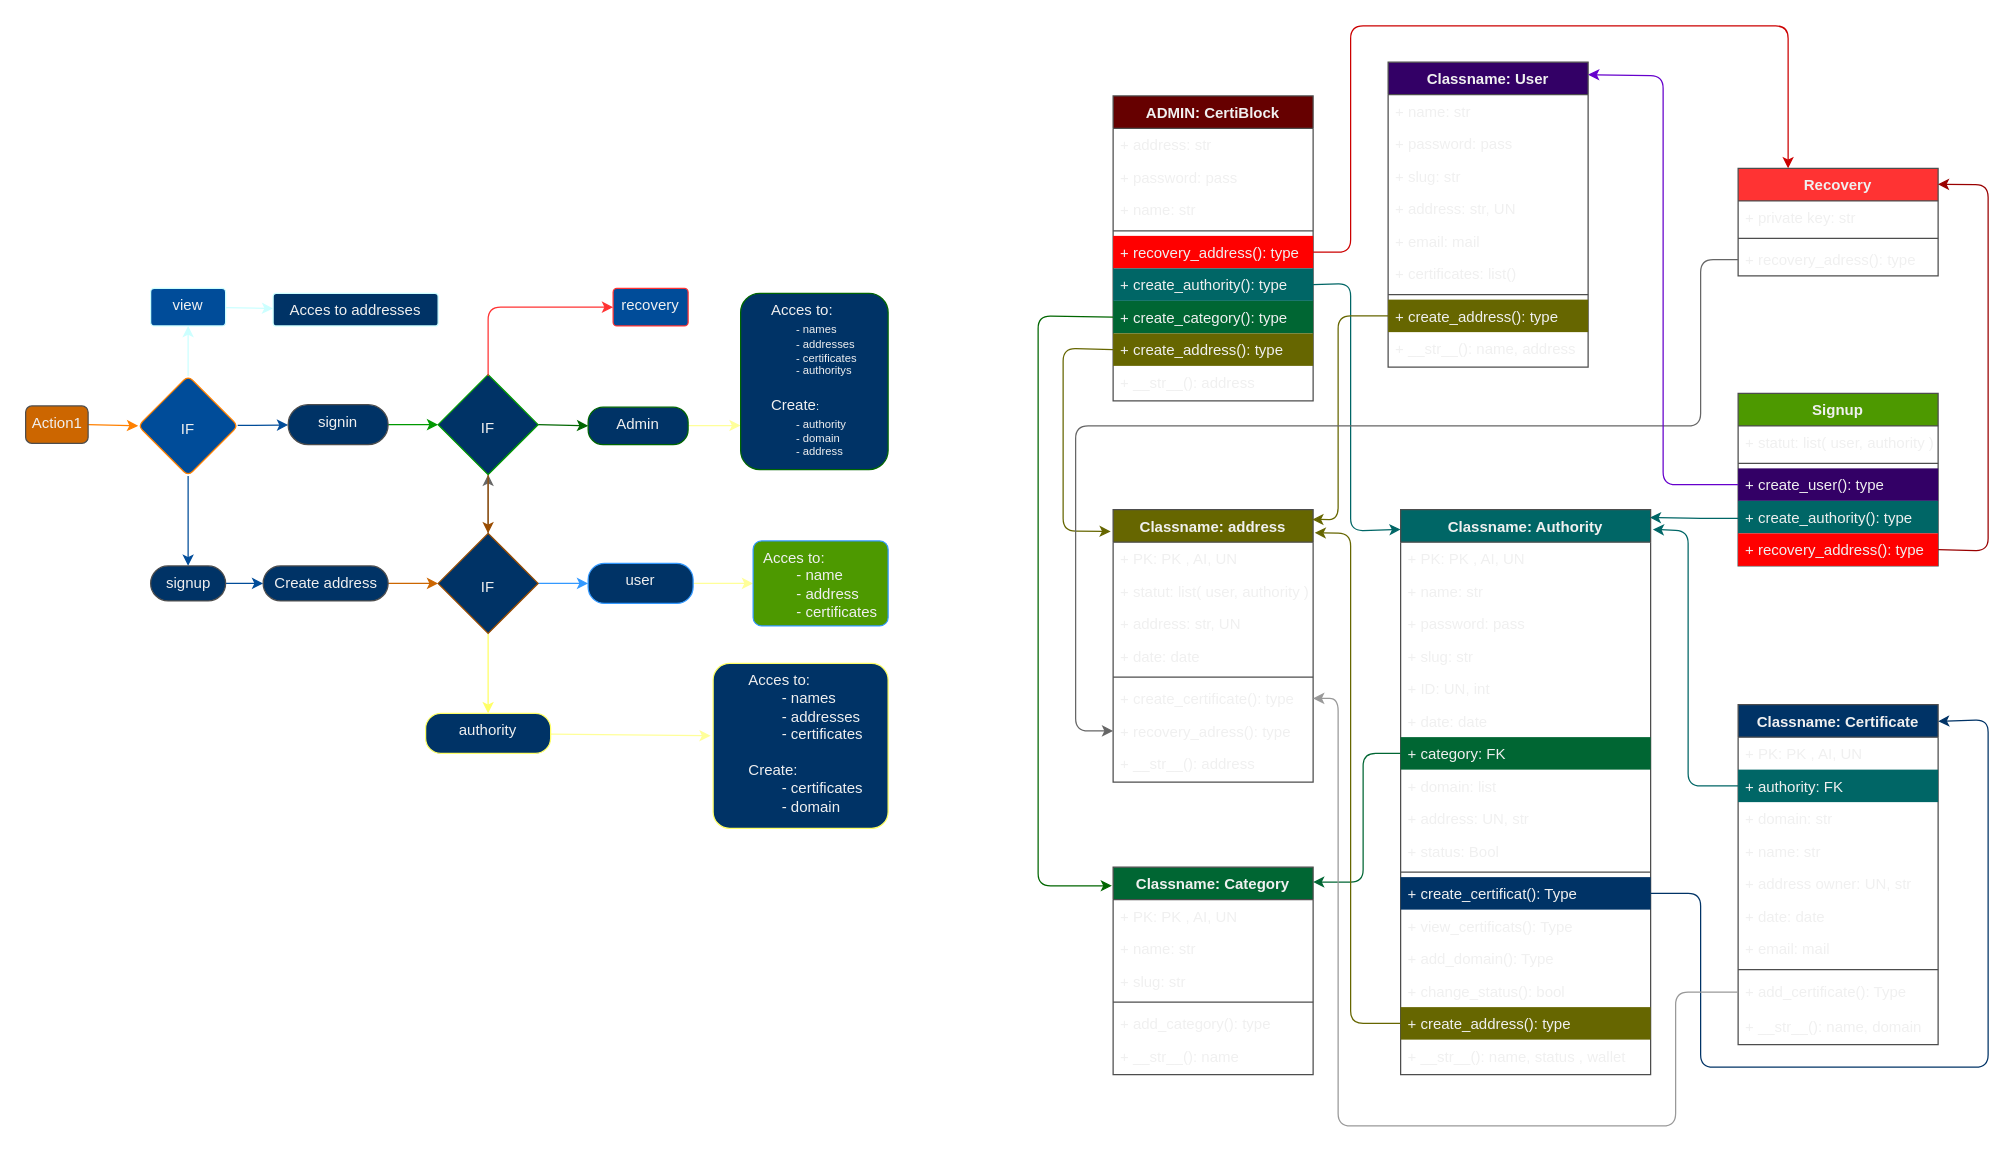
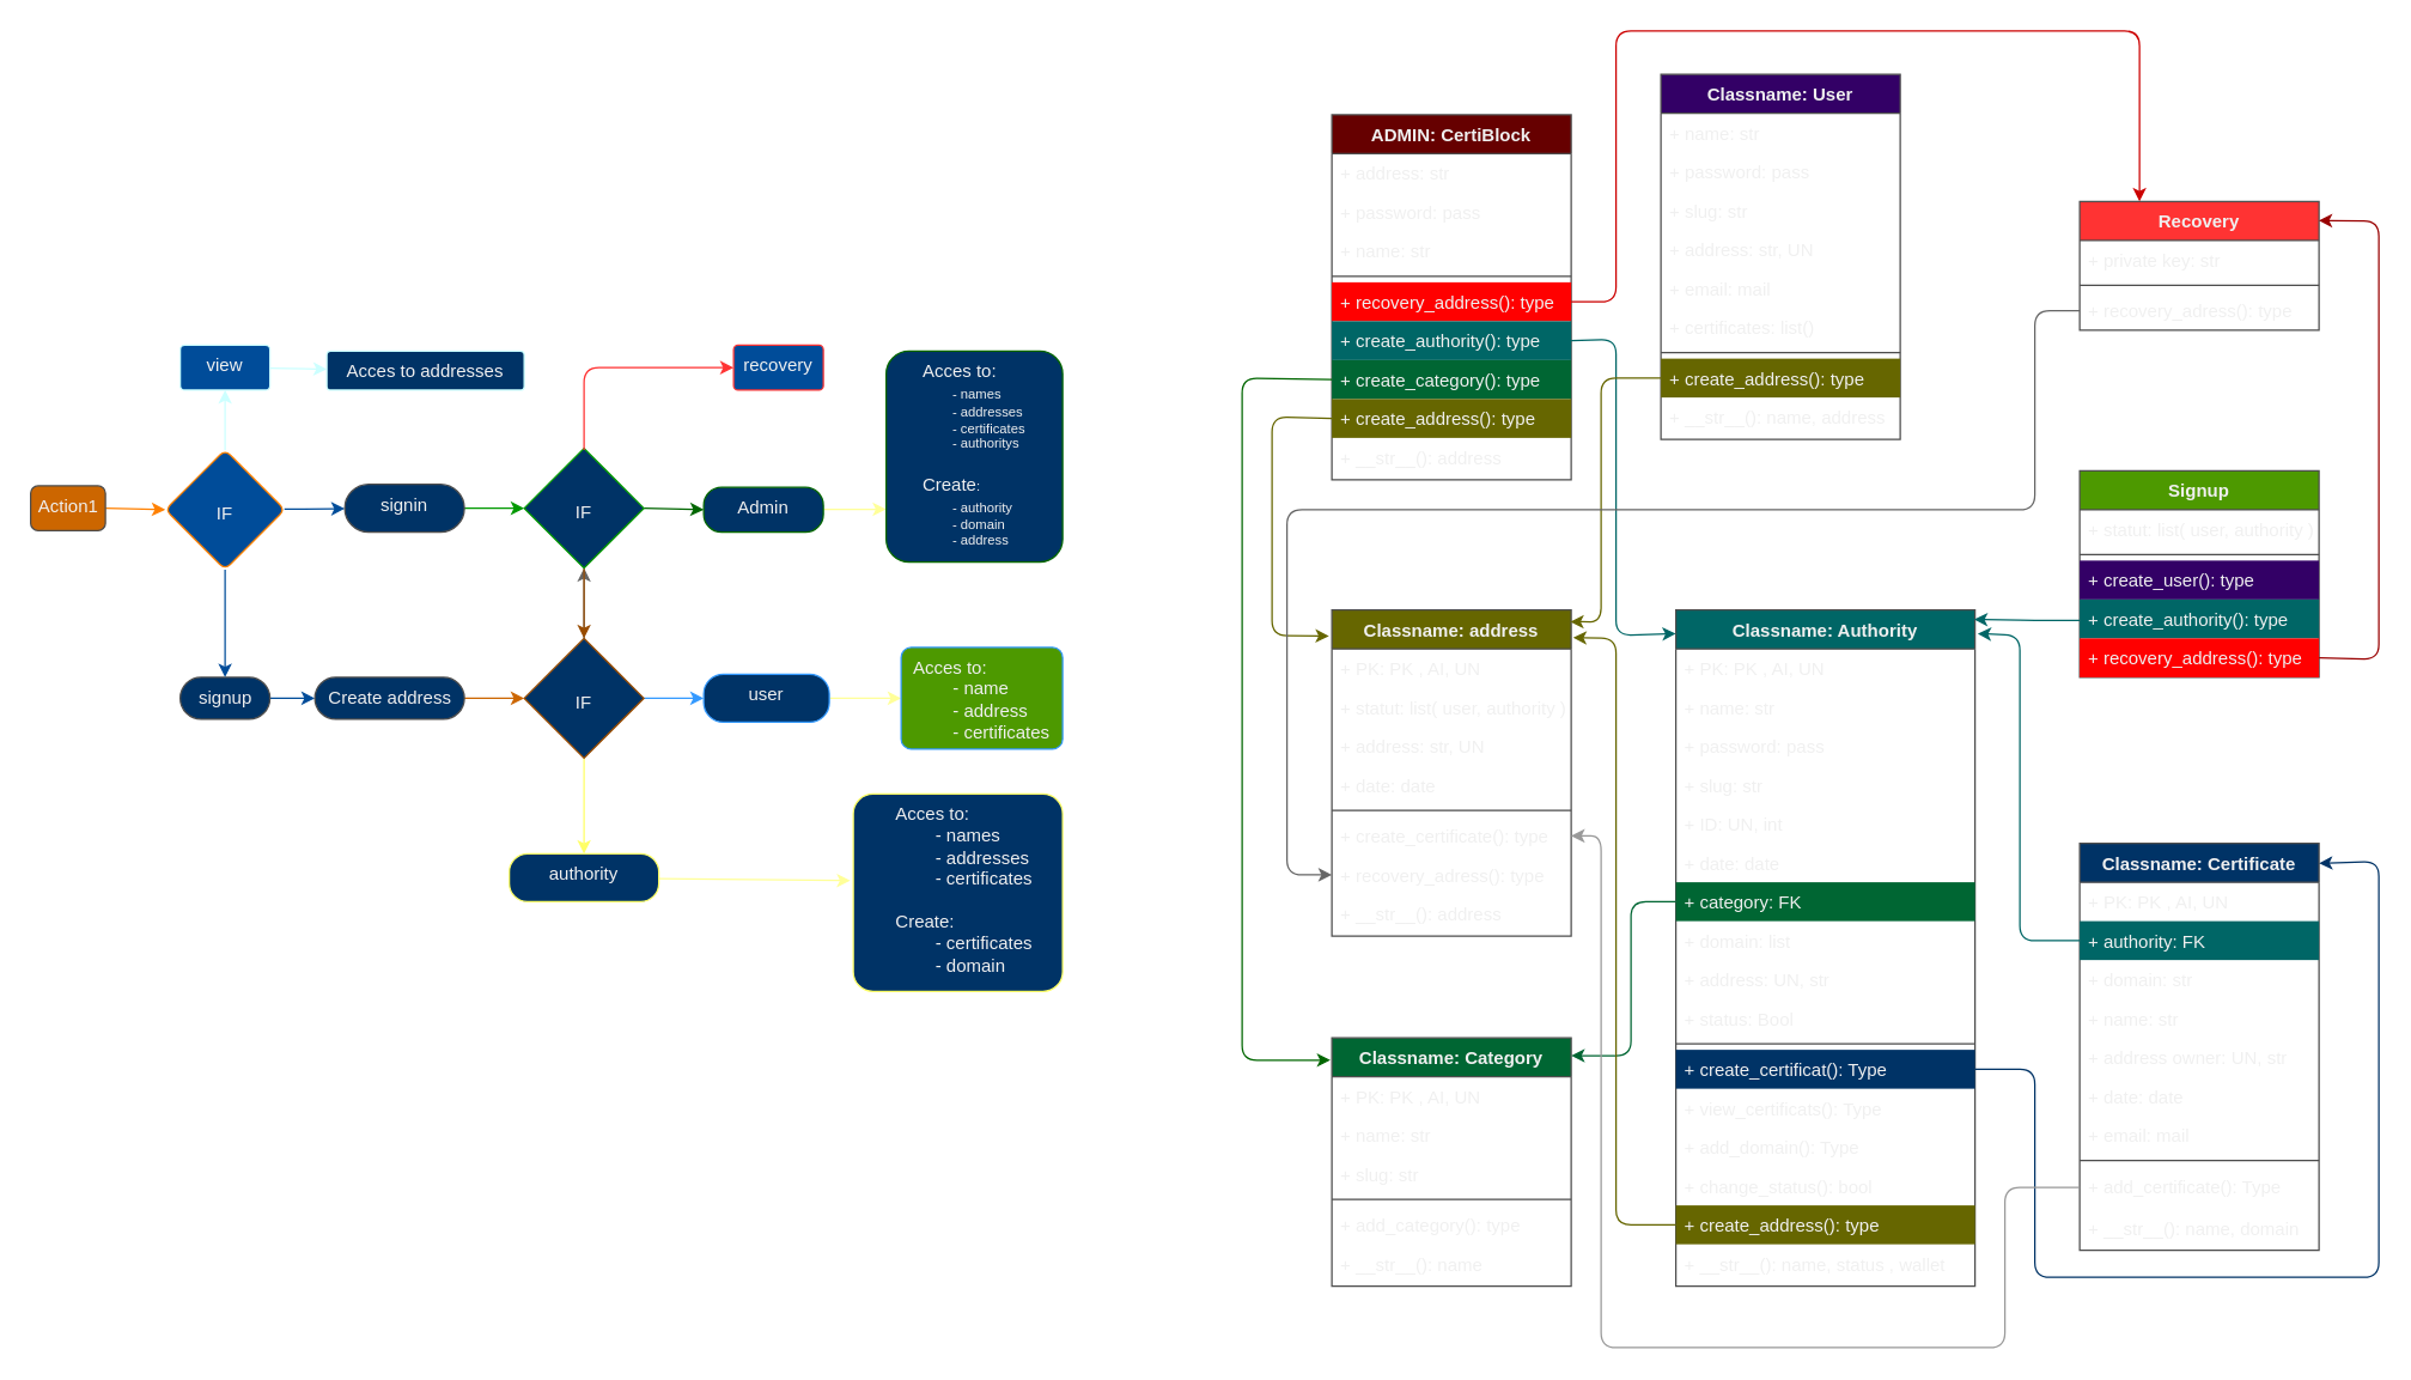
- <mxCell id="121" style="edgeStyle=none;html=1;exitX=0;exitY=0.5;exitDx=0;exitDy=0;entryX=1;entryY=0.041;entryDx=0;entryDy=0;entryPerimeter=0;strokeColor=#6600CC;fontSize=9;fontColor=#994C00;fillColor=#CC6600;" edge="1" parent="1" source="118" target="63"><mxGeometry relative="1" as="geometry"><Array as="points"><mxPoint x="1330" y="387" /><mxPoint x="1330" y="60" /></Array></mxGeometry></mxCell>
